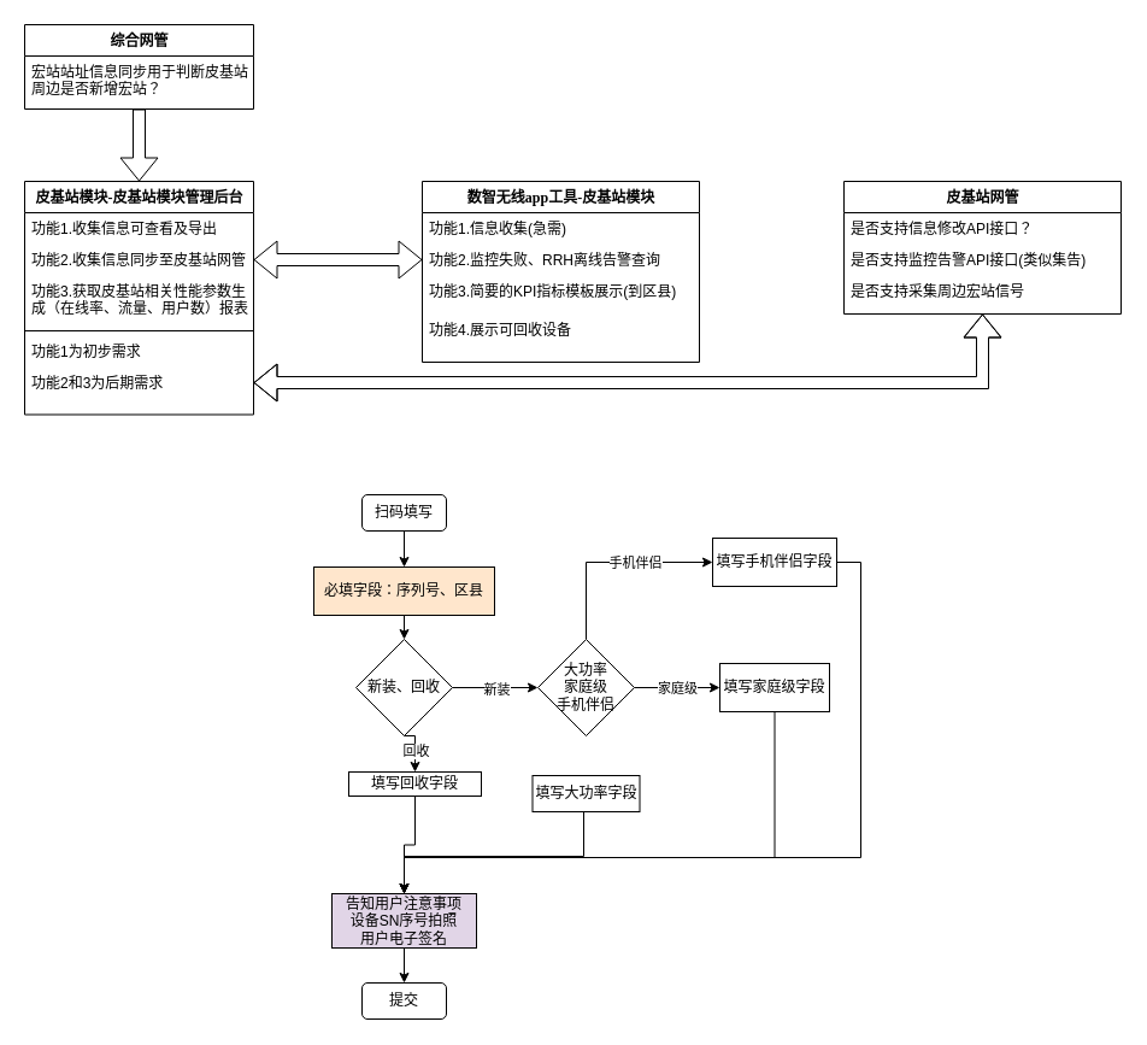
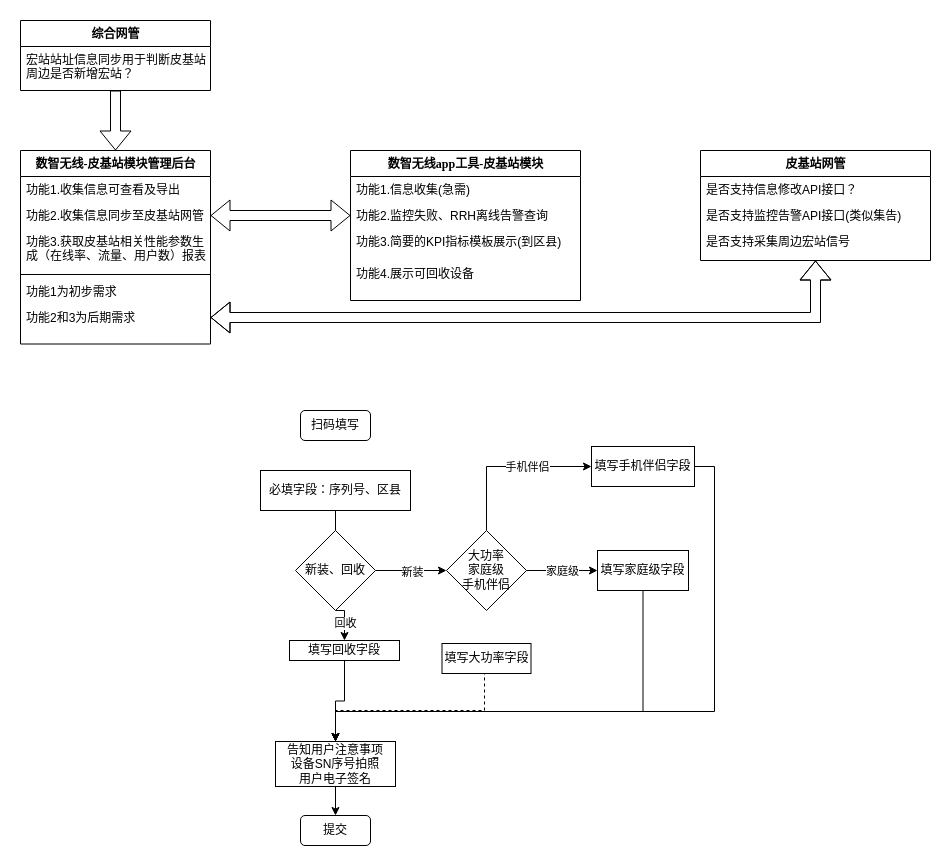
- <mxCell id="11" value="皮基站模块-皮基站模块管理后台" style="swimlane;html=1;fontStyle=1;align=center;verticalAlign=top;childLayout=stackLayout;horizontal=1;startSize=26;horizontalStack=0;resizeParent=1;resizeLast=0;collapsible=1;marginBottom=0;swimlaneFillColor=#ffffff;rounded=0;shadow=0;comic=0;labelBackgroundColor=none;strokeWidth=1;fillColor=none;fontFamily=Verdana;fontSize=12" parent="1" vertex="1"><mxGeometry x="20" y="150" width="190" height="193.5" as="geometry" /></mxCell>
+ <mxCell id="11" value="数智无线-皮基站模块管理后台" style="swimlane;html=1;fontStyle=1;align=center;verticalAlign=top;childLayout=stackLayout;horizontal=1;startSize=26;horizontalStack=0;resizeParent=1;resizeLast=0;collapsible=1;marginBottom=0;swimlaneFillColor=#ffffff;rounded=0;shadow=0;comic=0;labelBackgroundColor=none;strokeWidth=1;fillColor=none;fontFamily=Verdana;fontSize=12" parent="1" vertex="1"><mxGeometry x="20" y="150" width="190" height="193.5" as="geometry" /></mxCell>
- <mxCell id="23" style="edgeStyle=orthogonalEdgeStyle;rounded=0;orthogonalLoop=1;jettySize=auto;html=1;exitX=0.5;exitY=1;exitDx=0;exitDy=0;entryX=0.5;entryY=0;entryDx=0;entryDy=0;" edge="1" parent="1" source="24" target="26"><mxGeometry relative="1" as="geometry" /></mxCell>
- <mxCell id="26" value="必填字段：序列号、区县" style="rounded=0;whiteSpace=wrap;html=1;fillColor=#ffe6cc;" vertex="1" parent="1"><mxGeometry x="260" y="470" width="150" height="40" as="geometry" /></mxCell>
+ <mxCell id="26" value="必填字段：序列号、区县" style="rounded=0;whiteSpace=wrap;html=1;" vertex="1" parent="1"><mxGeometry x="260" y="470" width="150" height="40" as="geometry" /></mxCell>
- <mxCell id="25" style="edgeStyle=orthogonalEdgeStyle;rounded=0;orthogonalLoop=1;jettySize=auto;html=1;exitX=0.5;exitY=1;exitDx=0;exitDy=0;entryX=0.5;entryY=0;entryDx=0;entryDy=0;" edge="1" parent="1" source="26" target="31"><mxGeometry relative="1" as="geometry" /></mxCell>
+ <mxCell id="25" style="edgeStyle=orthogonalEdgeStyle;rounded=0;orthogonalLoop=1;jettySize=auto;html=1;exitX=0.5;exitY=1;exitDx=0;exitDy=0;entryX=0.5;entryY=0;entryDx=0;entryDy=0;endArrow=none;" edge="1" parent="1" source="26" target="31"><mxGeometry relative="1" as="geometry" /></mxCell>
- <mxCell id="41" style="edgeStyle=orthogonalEdgeStyle;rounded=0;orthogonalLoop=1;jettySize=auto;html=1;exitX=0.5;exitY=1;exitDx=0;exitDy=0;entryX=0.5;entryY=0;entryDx=0;entryDy=0;" edge="1" parent="1" source="42" target="44"><mxGeometry relative="1" as="geometry"><mxPoint x="335" y="980" as="targetPoint" /><Array as="points"><mxPoint x="484" y="673" /><mxPoint x="484" y="710" /><mxPoint x="335" y="710" /></Array></mxGeometry></mxCell>
+ <mxCell id="41" style="edgeStyle=orthogonalEdgeStyle;rounded=0;orthogonalLoop=1;jettySize=auto;html=1;exitX=0.5;exitY=1;exitDx=0;exitDy=0;entryX=0.5;entryY=0;entryDx=0;entryDy=0;dashed=1;" edge="1" parent="1" source="42" target="44"><mxGeometry relative="1" as="geometry"><mxPoint x="335" y="980" as="targetPoint" /><Array as="points"><mxPoint x="484" y="673" /><mxPoint x="484" y="710" /><mxPoint x="335" y="710" /></Array></mxGeometry></mxCell>
- <mxCell id="44" value="告知用户注意事项&lt;br&gt;设备SN序号拍照&lt;br&gt;用户电子签名" style="rounded=0;whiteSpace=wrap;html=1;fillColor=#e1d5e7;" vertex="1" parent="1"><mxGeometry x="275" y="741" width="120" height="45" as="geometry" /></mxCell>
+ <mxCell id="44" value="告知用户注意事项&lt;br&gt;设备SN序号拍照&lt;br&gt;用户电子签名" style="rounded=0;whiteSpace=wrap;html=1;" vertex="1" parent="1"><mxGeometry x="275" y="741" width="120" height="45" as="geometry" /></mxCell>
